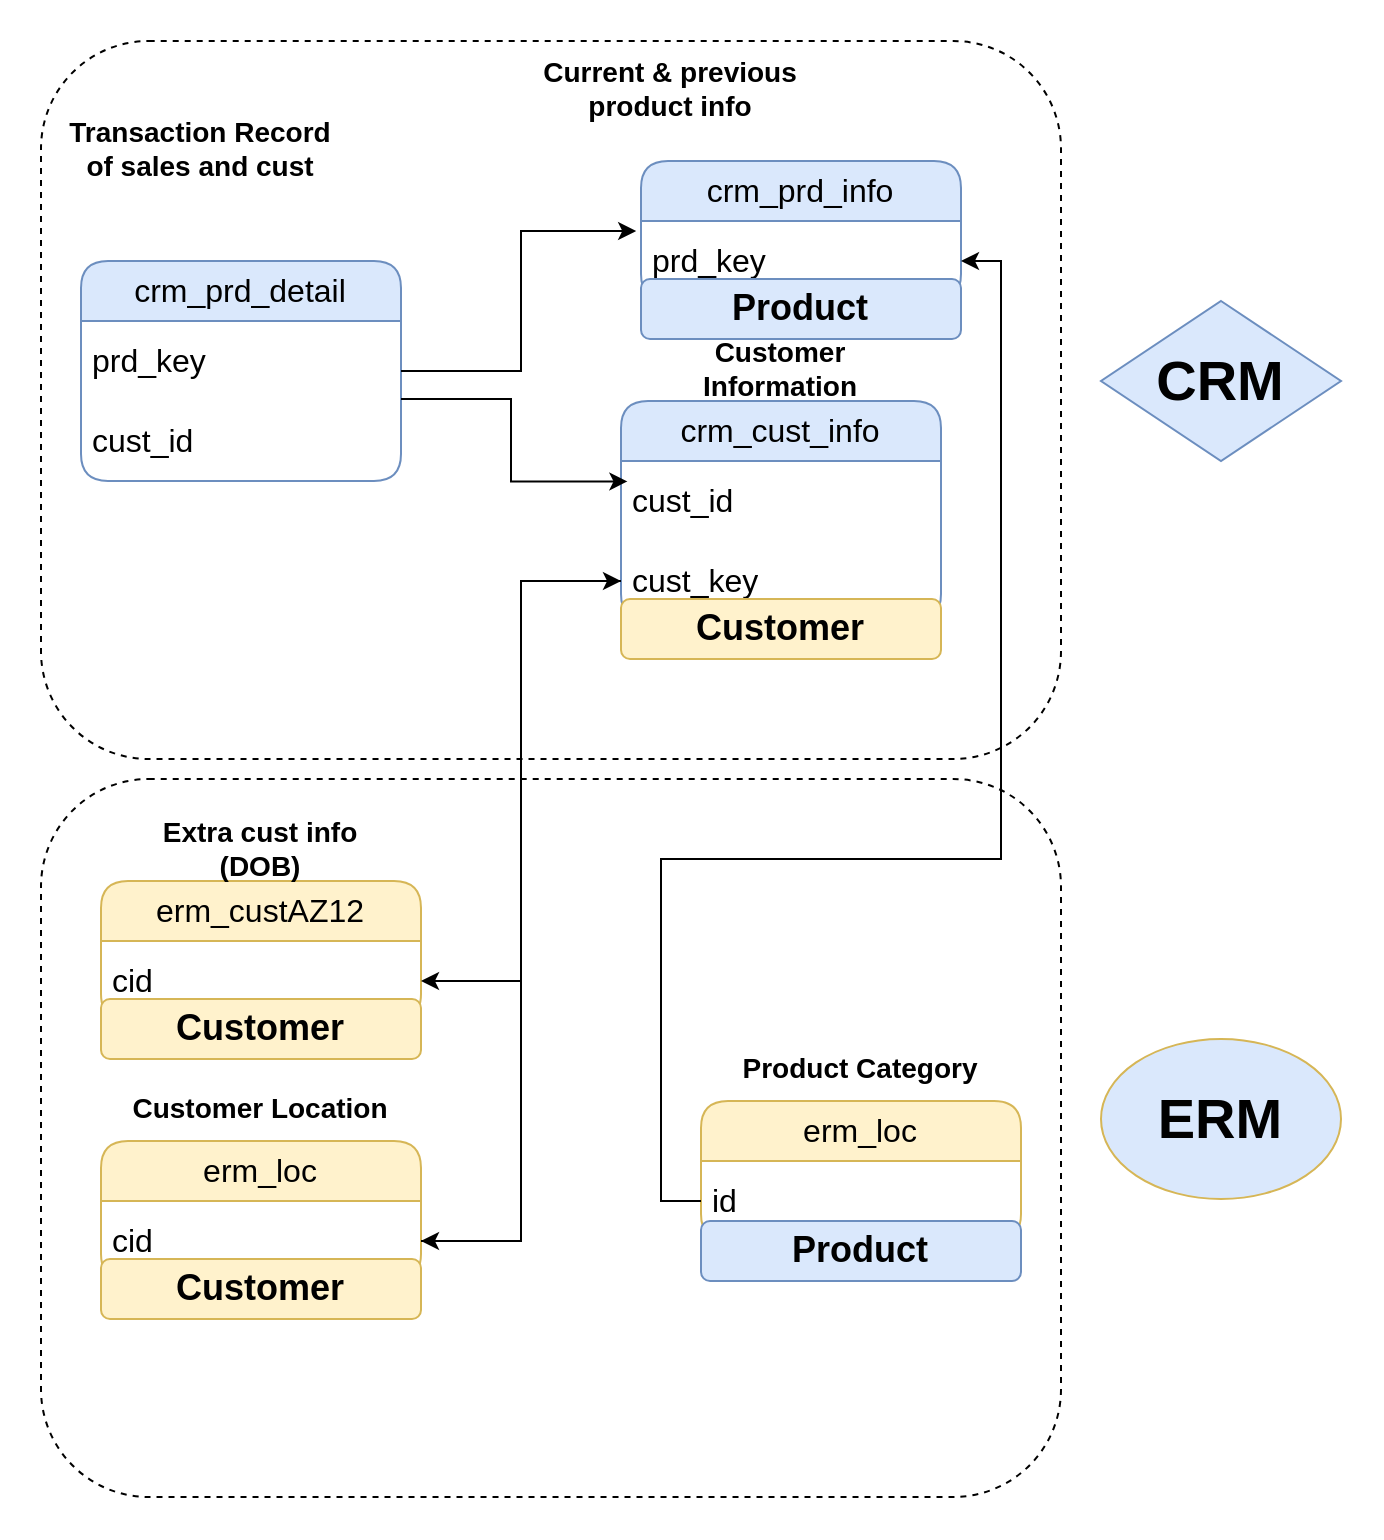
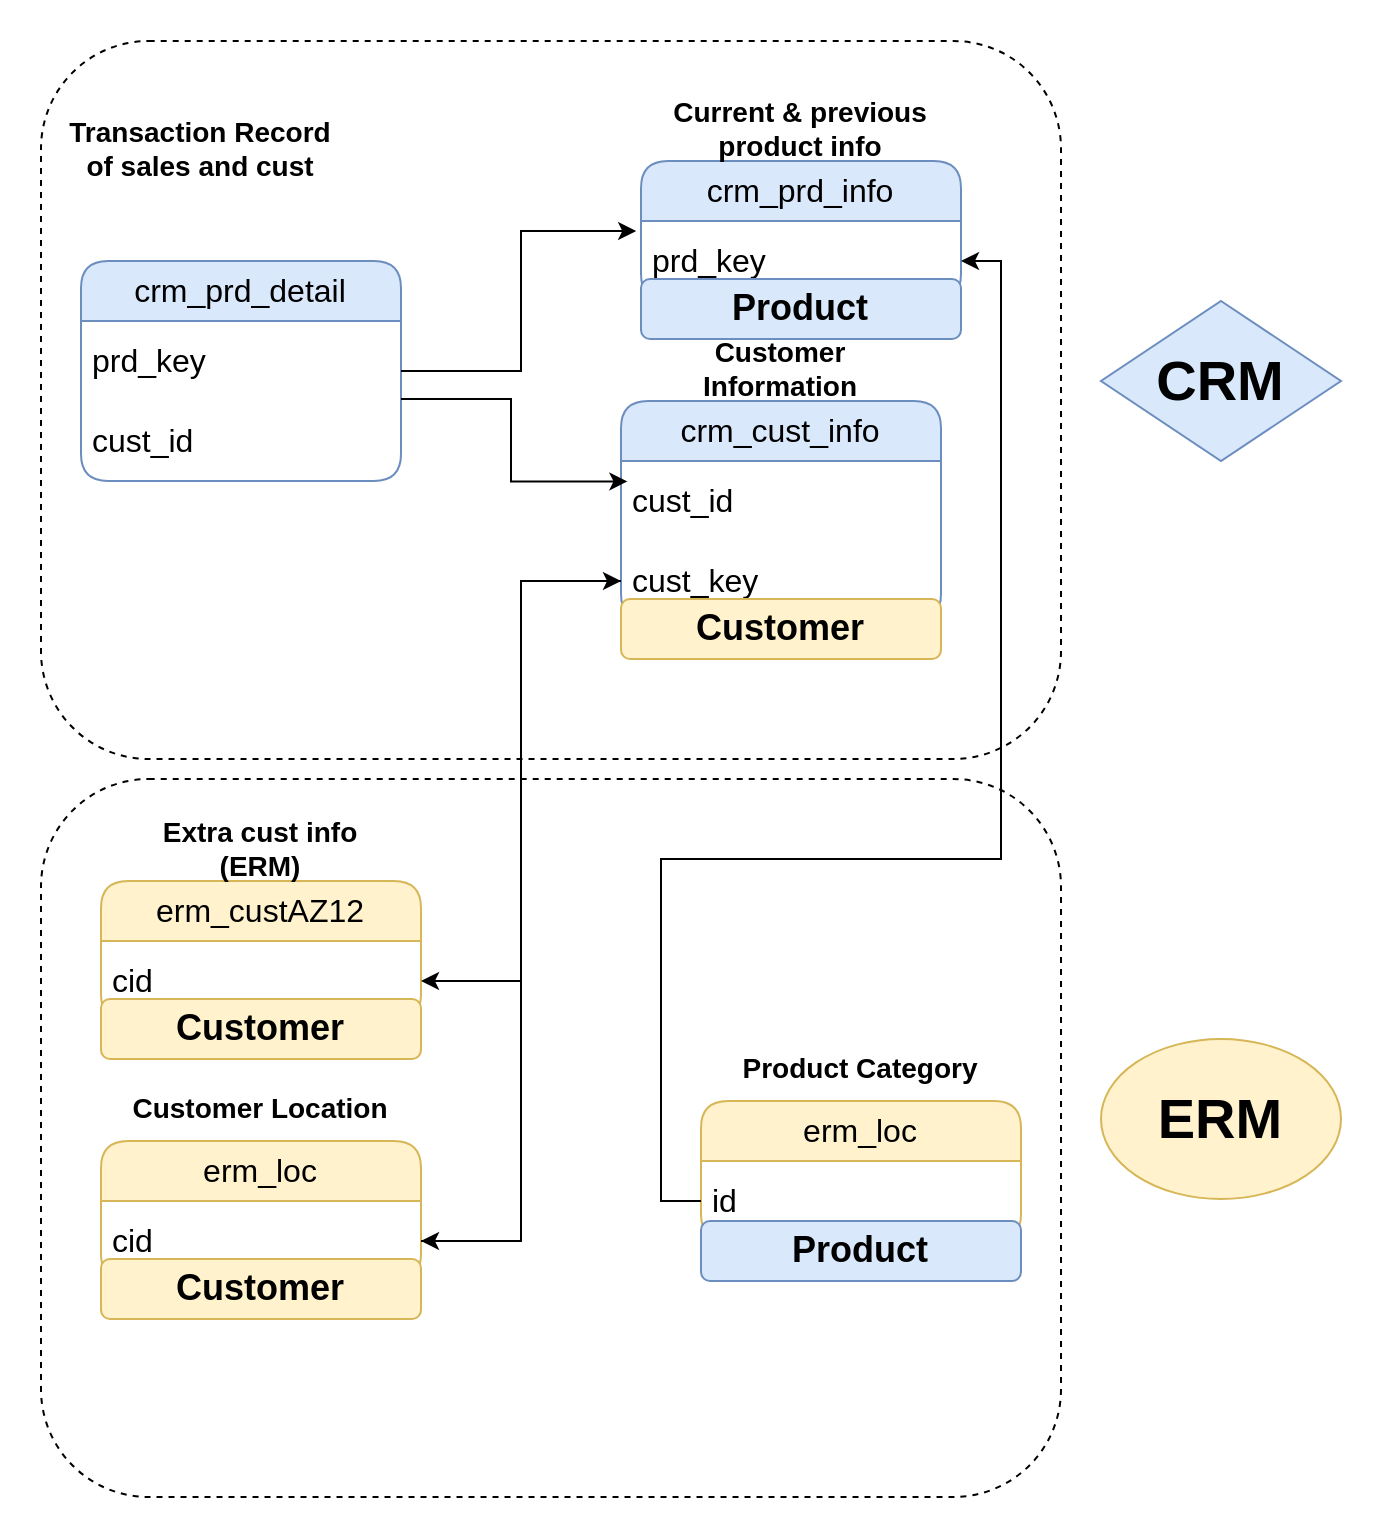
- <mxCell id="8" value="&lt;span style=&quot;font-size: 14px;&quot;&gt;&lt;b&gt;Current &amp;amp; previous product info&lt;/b&gt;&lt;/span&gt;" style="text;html=1;align=center;verticalAlign=middle;whiteSpace=wrap;rounded=0;" parent="1" vertex="1"><mxGeometry x="265" y="29" width="140" height="30" as="geometry" /></mxCell>
+ <mxCell id="8" value="&lt;span style=&quot;font-size: 14px;&quot;&gt;&lt;b&gt;Current &amp;amp; previous product info&lt;/b&gt;&lt;/span&gt;" style="text;html=1;align=center;verticalAlign=middle;whiteSpace=wrap;rounded=0;" parent="1" vertex="1"><mxGeometry x="330" y="49" width="140" height="30" as="geometry" /></mxCell>
- <mxCell id="17" value="&lt;span style=&quot;font-size: 14px;&quot;&gt;&lt;b&gt;Extra cust info (DOB)&lt;/b&gt;&lt;/span&gt;" style="text;html=1;align=center;verticalAlign=middle;whiteSpace=wrap;rounded=0;" parent="1" vertex="1"><mxGeometry x="60" y="409" width="140" height="30" as="geometry" /></mxCell>
+ <mxCell id="17" value="&lt;span style=&quot;font-size: 14px;&quot;&gt;&lt;b&gt;Extra cust info (ERM)&lt;/b&gt;&lt;/span&gt;" style="text;html=1;align=center;verticalAlign=middle;whiteSpace=wrap;rounded=0;" parent="1" vertex="1"><mxGeometry x="60" y="409" width="140" height="30" as="geometry" /></mxCell>
- <mxCell id="31" value="&lt;span style=&quot;font-size: 28px;&quot;&gt;&lt;b&gt;ERM&lt;/b&gt;&lt;/span&gt;" style="ellipse;whiteSpace=wrap;html=1;fillColor=#dae8fc;strokeColor=#d6b656;" parent="1" vertex="1"><mxGeometry x="550" y="519" width="120" height="80" as="geometry" /></mxCell>
+ <mxCell id="31" value="&lt;span style=&quot;font-size: 28px;&quot;&gt;&lt;b&gt;ERM&lt;/b&gt;&lt;/span&gt;" style="ellipse;whiteSpace=wrap;html=1;fillColor=#fff2cc;strokeColor=#d6b656;" parent="1" vertex="1"><mxGeometry x="550" y="519" width="120" height="80" as="geometry" /></mxCell>
